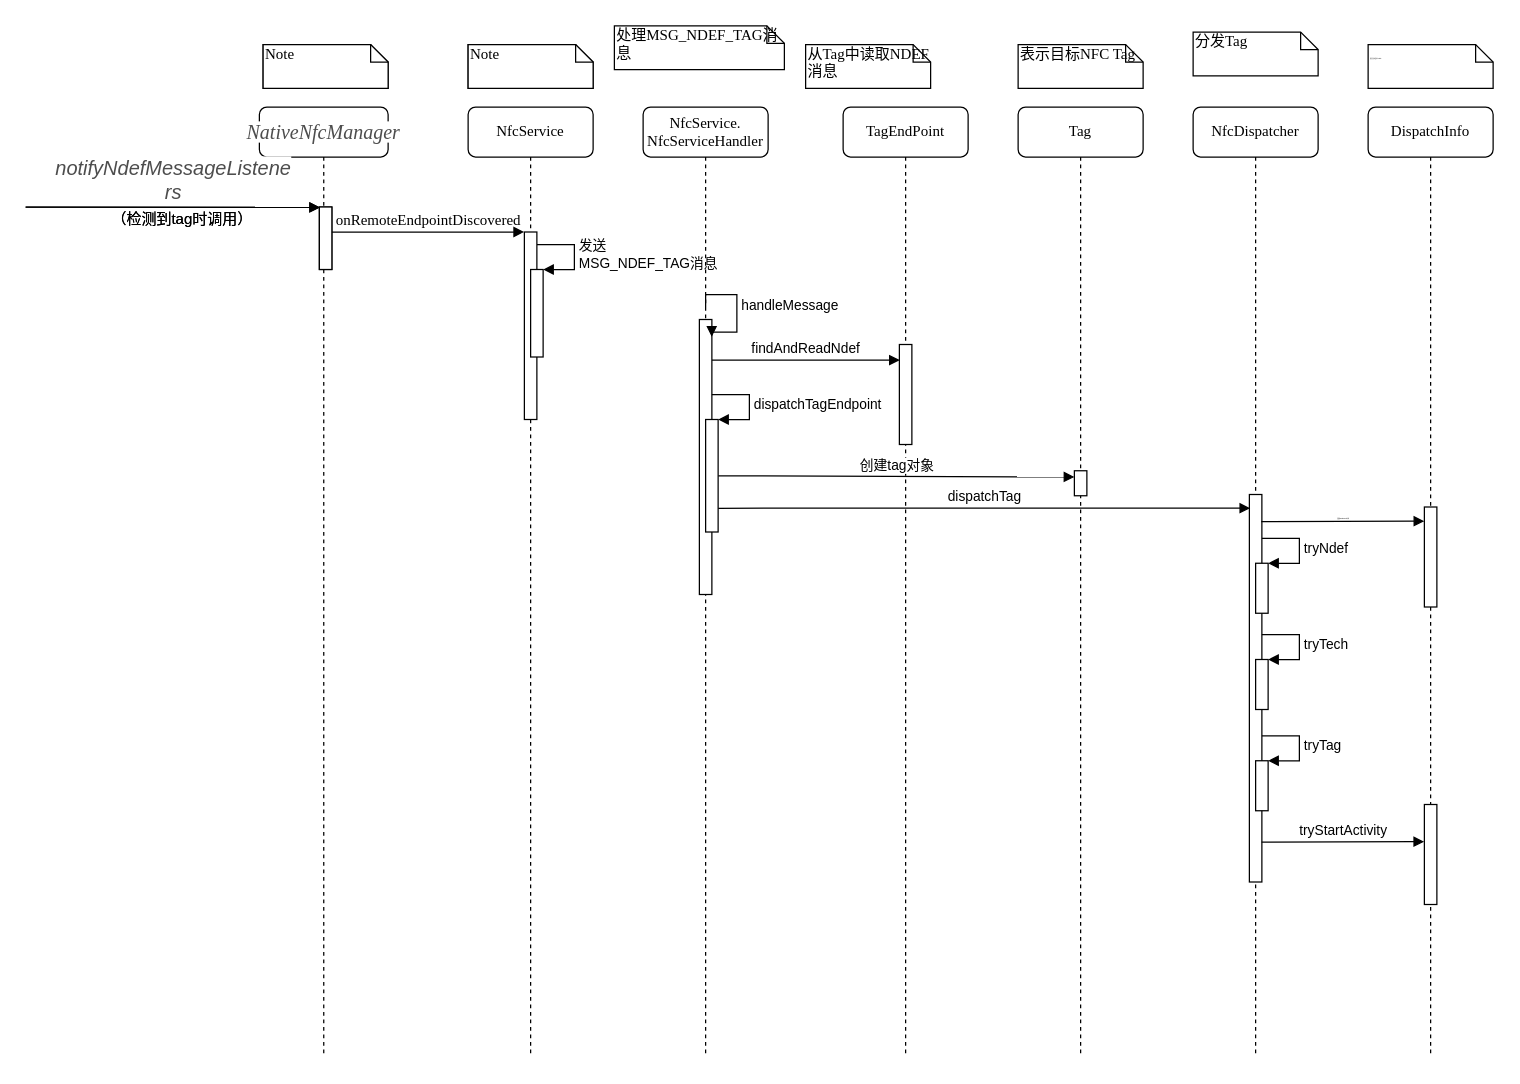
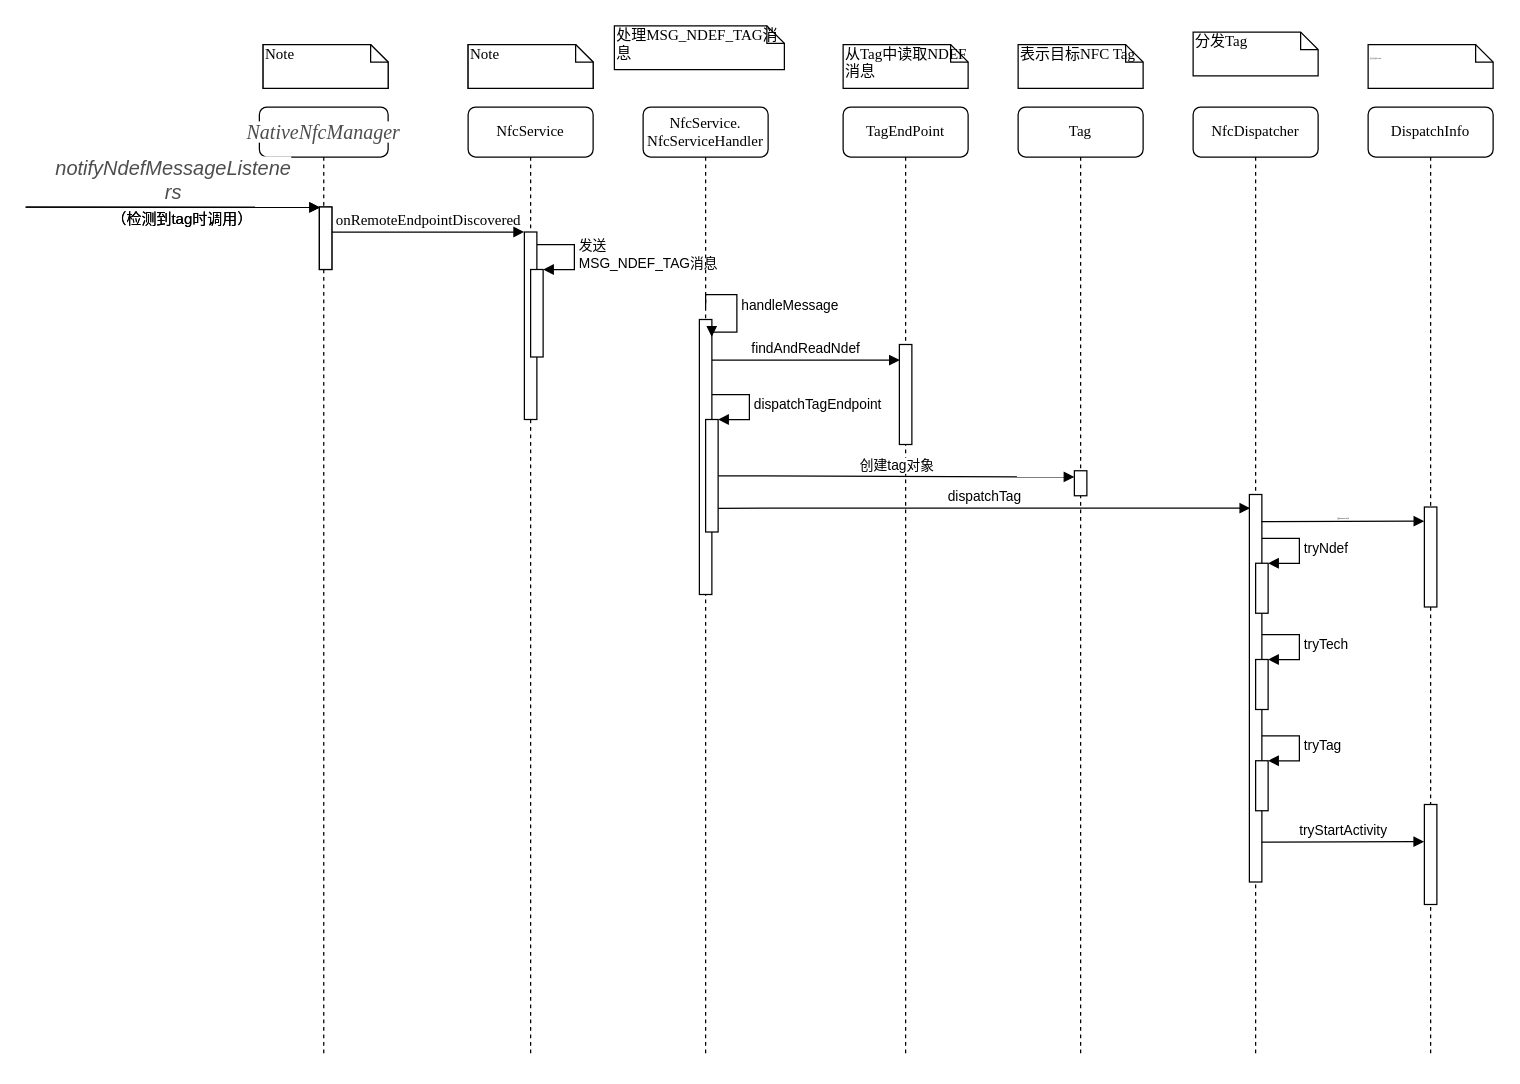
- <mxCell id="25" value="从Tag中读取NDEF消息" style="shape=note;whiteSpace=wrap;html=1;size=14;verticalAlign=top;align=left;spacingTop=-6;rounded=0;shadow=0;comic=0;labelBackgroundColor=none;strokeWidth=1;fontFamily=Verdana;fontSize=12" parent="1" vertex="1"><mxGeometry x="644" y="35" width="100" height="35" as="geometry" /></mxCell>
+ <mxCell id="25" value="从Tag中读取NDEF消息" style="shape=note;whiteSpace=wrap;html=1;size=14;verticalAlign=top;align=left;spacingTop=-6;rounded=0;shadow=0;comic=0;labelBackgroundColor=none;strokeWidth=1;fontFamily=Verdana;fontSize=12" parent="1" vertex="1"><mxGeometry x="674" y="35" width="100" height="35" as="geometry" /></mxCell>
